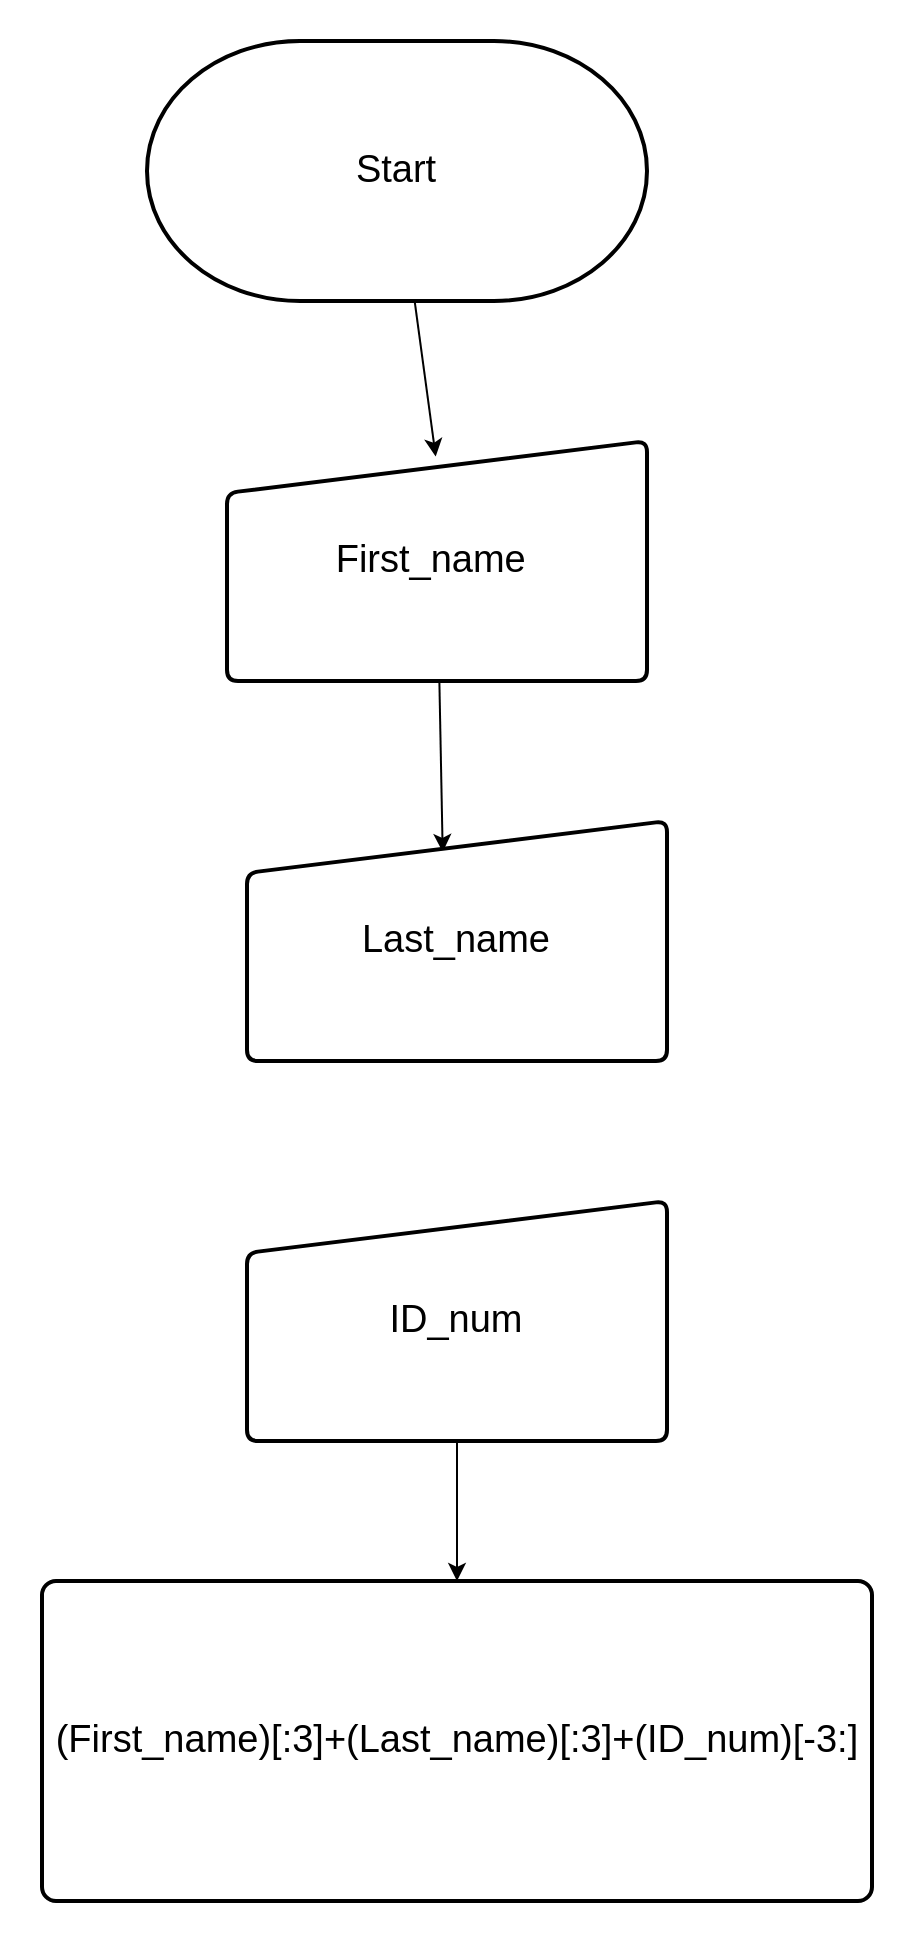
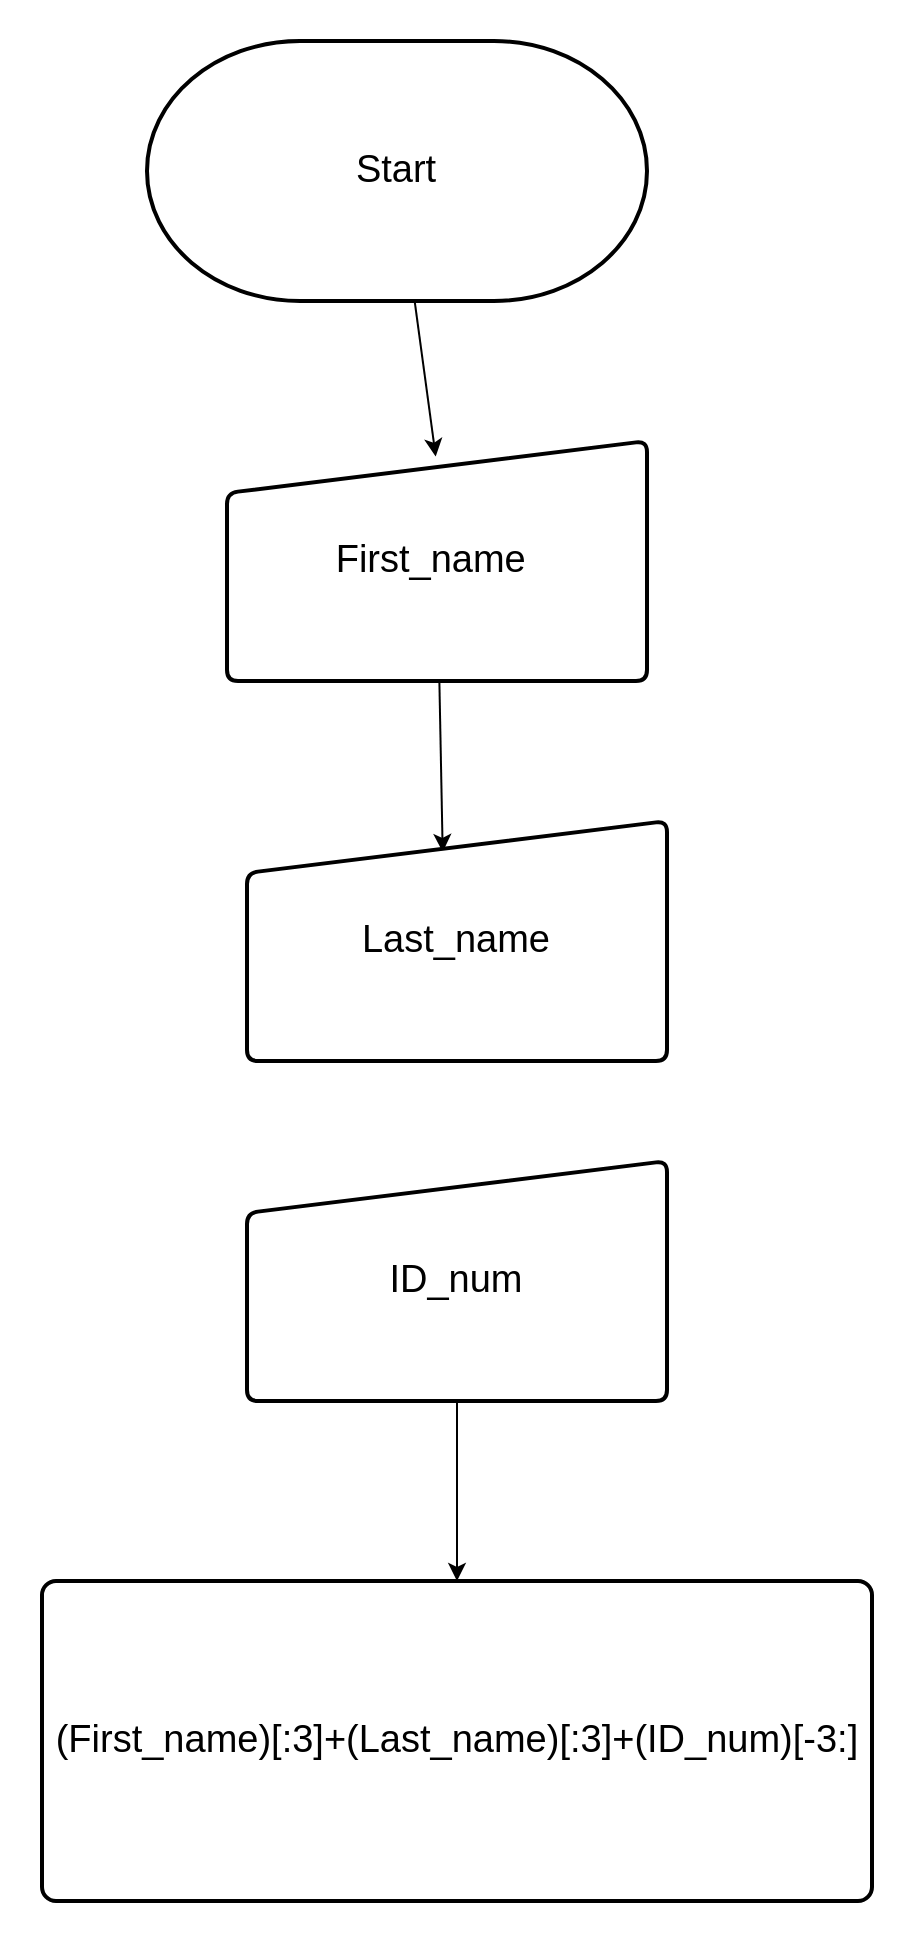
- <mxCell id="8" value="ID_num" style="html=1;strokeWidth=2;shape=manualInput;whiteSpace=wrap;rounded=1;size=26;arcSize=11;fontSize=19;" vertex="1" parent="1"><mxGeometry x="123" y="600" width="210" height="120" as="geometry" /></mxCell>
+ <mxCell id="8" value="ID_num" style="html=1;strokeWidth=2;shape=manualInput;whiteSpace=wrap;rounded=1;size=26;arcSize=11;fontSize=19;" vertex="1" parent="1"><mxGeometry x="123" y="580" width="210" height="120" as="geometry" /></mxCell>
